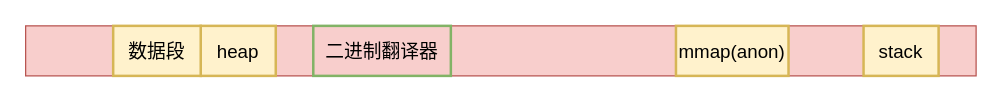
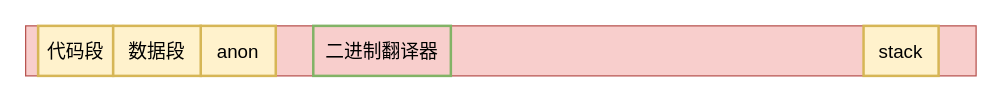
+ <mxCell id="3" value="代码段" style="rounded=0;whiteSpace=wrap;html=1;fillColor=#fff2cc;strokeColor=#d6b656;fontSize=15;gradientColor=none;strokeWidth=2;glass=0;sketch=0;shadow=0;" parent="1" vertex="1"><mxGeometry x="30" y="20" width="60" height="40" as="geometry" /></mxCell>
- <mxCell id="4" value="heap" style="rounded=0;whiteSpace=wrap;html=1;fillColor=#fff2cc;strokeColor=#d6b656;fontSize=15;gradientColor=none;strokeWidth=2;glass=0;sketch=0;shadow=0;" parent="1" vertex="1"><mxGeometry x="160" y="20" width="60" height="40" as="geometry" /></mxCell>
+ <mxCell id="4" value="anon" style="rounded=0;whiteSpace=wrap;html=1;fillColor=#fff2cc;strokeColor=#d6b656;fontSize=15;gradientColor=none;strokeWidth=2;glass=0;sketch=0;shadow=0;" parent="1" vertex="1"><mxGeometry x="160" y="20" width="60" height="40" as="geometry" /></mxCell>
- <mxCell id="7" value="mmap(anon)" style="rounded=0;whiteSpace=wrap;html=1;fillColor=#fff2cc;strokeColor=#d6b656;fontSize=15;gradientColor=none;strokeWidth=2;glass=0;sketch=0;shadow=0;" parent="1" vertex="1"><mxGeometry x="540" y="20" width="90" height="40" as="geometry" /></mxCell>
